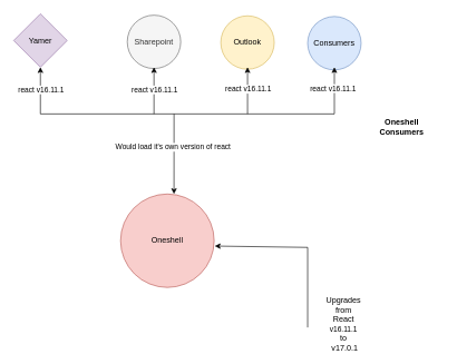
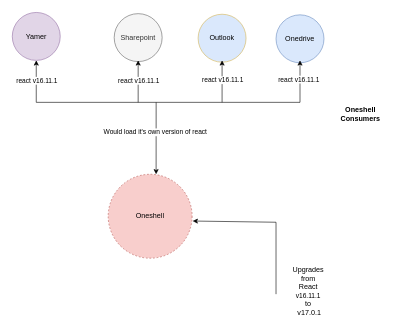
- <mxCell id="3" value="Yamer" style="rhombus;whiteSpace=wrap;html=1;aspect=fixed;fillColor=#e1d5e7;strokeColor=#9673a6;" vertex="1" parent="1"><mxGeometry x="20" y="20" width="80" height="80" as="geometry" /></mxCell>
+ <mxCell id="3" value="Yamer" style="ellipse;whiteSpace=wrap;html=1;aspect=fixed;fillColor=#e1d5e7;strokeColor=#9673a6;" vertex="1" parent="1"><mxGeometry x="20" y="20" width="80" height="80" as="geometry" /></mxCell>
- <mxCell id="5" value="Outlook" style="ellipse;whiteSpace=wrap;html=1;aspect=fixed;fillColor=#fff2cc;strokeColor=#d6b656;" vertex="1" parent="1"><mxGeometry x="330" y="23" width="80" height="80" as="geometry" /></mxCell>
+ <mxCell id="5" value="Outlook" style="ellipse;whiteSpace=wrap;html=1;aspect=fixed;fillColor=#dae8fc;strokeColor=#d6b656;" vertex="1" parent="1"><mxGeometry x="330" y="23" width="80" height="80" as="geometry" /></mxCell>
- <mxCell id="6" value="Consumers" style="ellipse;whiteSpace=wrap;html=1;aspect=fixed;fillColor=#dae8fc;strokeColor=#6c8ebf;" vertex="1" parent="1"><mxGeometry x="460" y="24" width="80" height="80" as="geometry" /></mxCell>
+ <mxCell id="6" value="Onedrive" style="ellipse;whiteSpace=wrap;html=1;aspect=fixed;fillColor=#dae8fc;strokeColor=#6c8ebf;" vertex="1" parent="1"><mxGeometry x="460" y="24" width="80" height="80" as="geometry" /></mxCell>
- <mxCell id="2" value="Oneshell" style="ellipse;whiteSpace=wrap;html=1;aspect=fixed;fillColor=#f8cecc;strokeColor=#b85450;" vertex="1" parent="1"><mxGeometry x="180" y="290" width="140" height="140" as="geometry" /></mxCell>
+ <mxCell id="2" value="Oneshell" style="ellipse;whiteSpace=wrap;html=1;aspect=fixed;fillColor=#f8cecc;strokeColor=#b85450;dashed=1;" vertex="1" parent="1"><mxGeometry x="180" y="290" width="140" height="140" as="geometry" /></mxCell>
